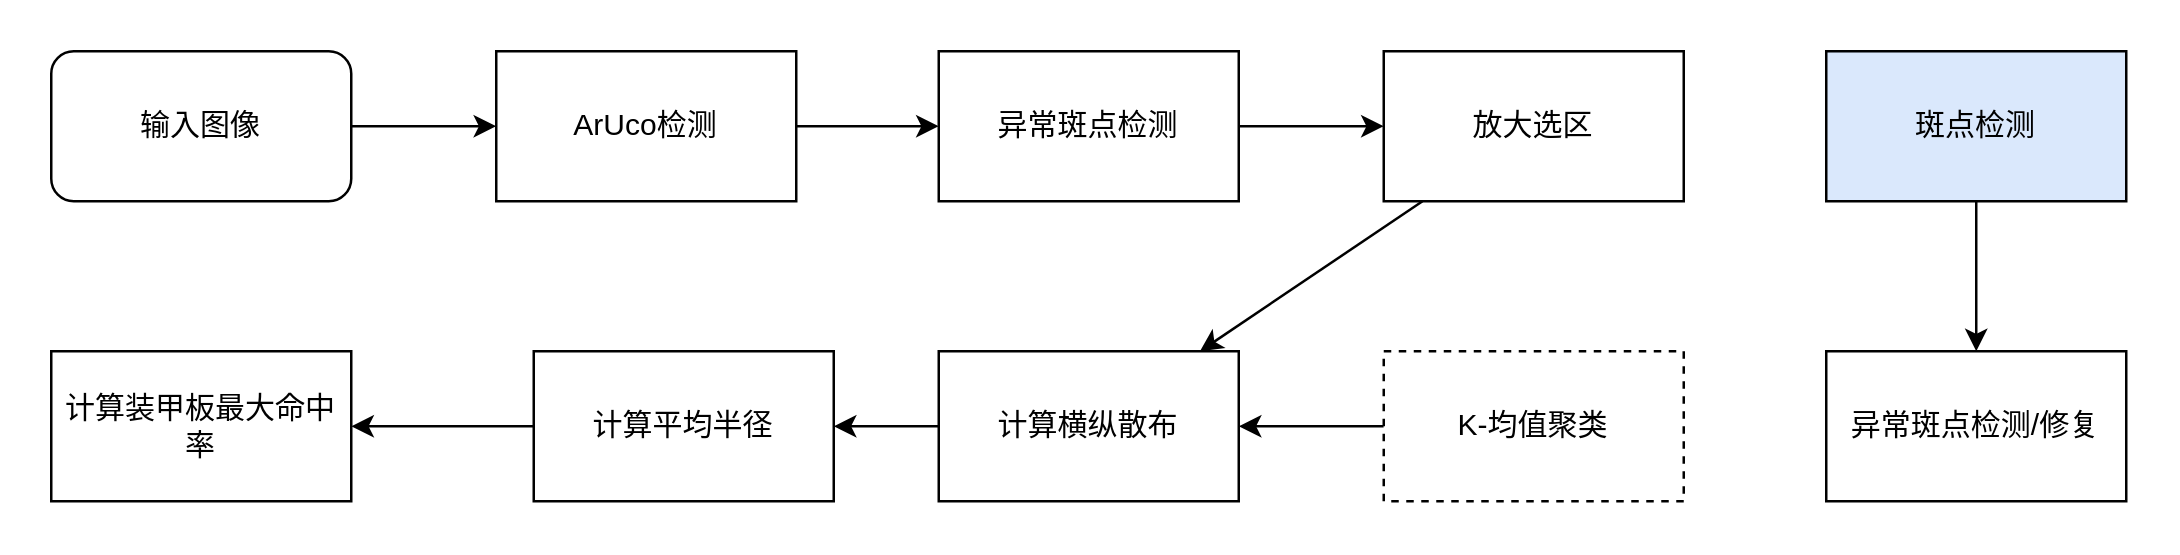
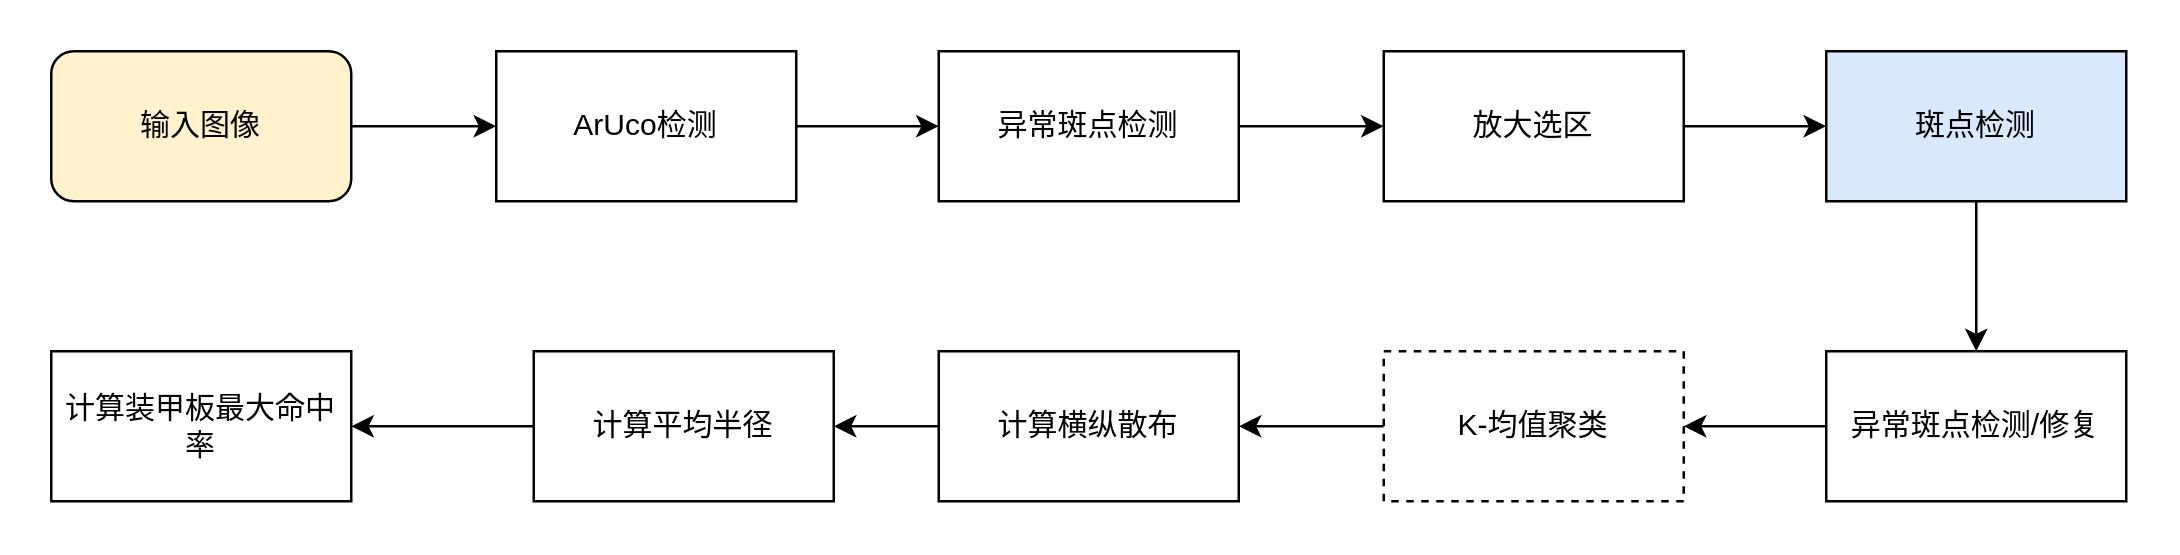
- <mxCell id="3" value="输入图像" style="rounded=1;whiteSpace=wrap;html=1;" vertex="1" parent="1"><mxGeometry x="20" y="20" width="120" height="60" as="geometry" /></mxCell>
+ <mxCell id="3" value="输入图像" style="rounded=1;whiteSpace=wrap;html=1;fillColor=#fff2cc;" vertex="1" parent="1"><mxGeometry x="20" y="20" width="120" height="60" as="geometry" /></mxCell>
- <mxCell id="8" value="" style="edgeStyle=none;html=1;" edge="1" parent="1" source="9" target="17"><mxGeometry relative="1" as="geometry" /></mxCell>
+ <mxCell id="8" value="" style="edgeStyle=none;html=1;" edge="1" parent="1" source="9" target="11"><mxGeometry relative="1" as="geometry" /></mxCell>
+ <mxCell id="12" value="" style="edgeStyle=none;html=1;" edge="1" parent="1" source="13" target="15"><mxGeometry relative="1" as="geometry" /></mxCell>
